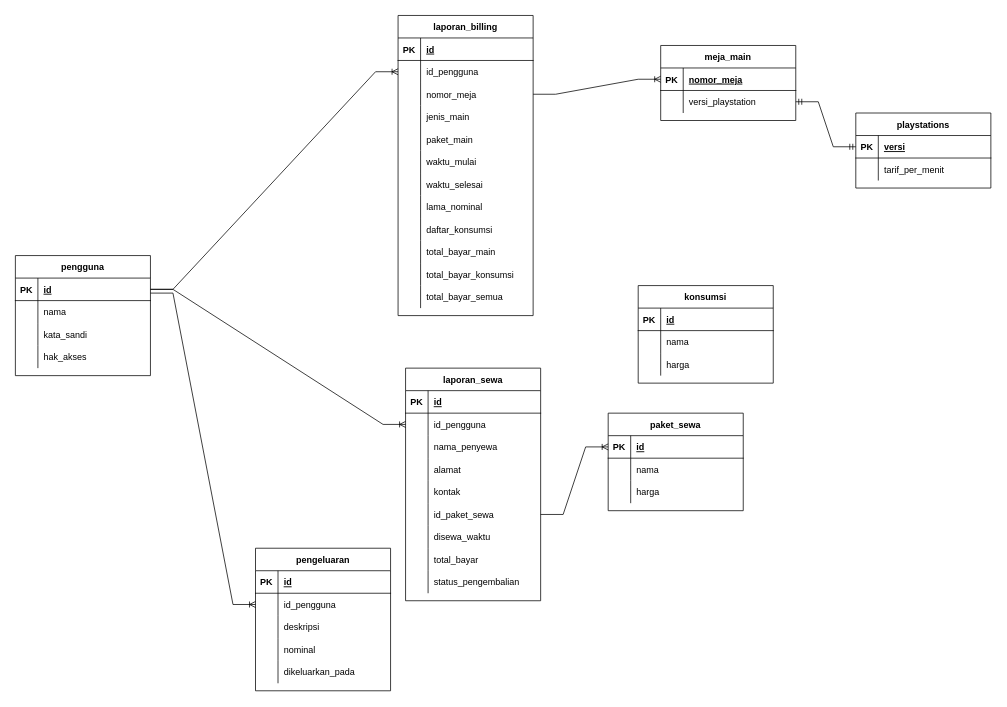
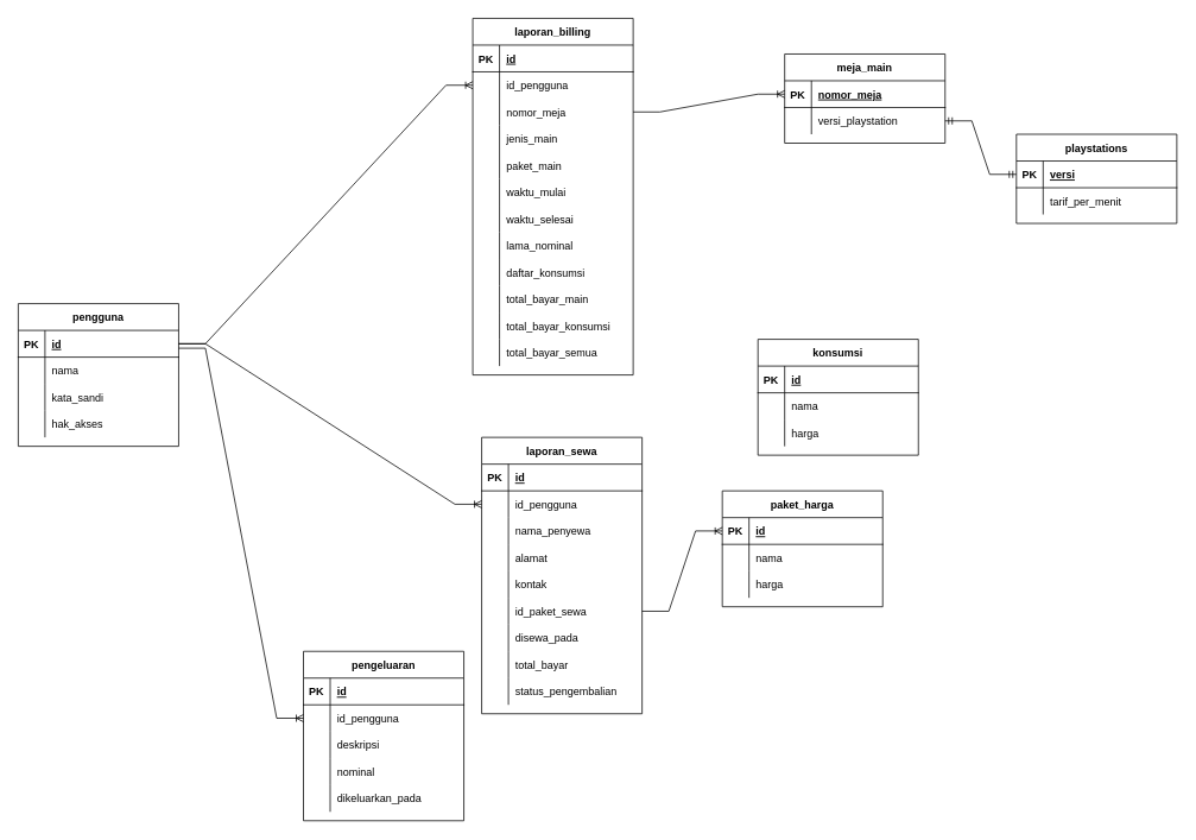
- <mxCell id="32" value="paket_sewa" style="shape=table;startSize=30;container=1;collapsible=1;childLayout=tableLayout;fixedRows=1;rowLines=0;fontStyle=1;align=center;resizeLast=1;" vertex="1" parent="1"><mxGeometry x="810" y="550" width="180" height="130" as="geometry" /></mxCell>
+ <mxCell id="32" value="paket_harga" style="shape=table;startSize=30;container=1;collapsible=1;childLayout=tableLayout;fixedRows=1;rowLines=0;fontStyle=1;align=center;resizeLast=1;" vertex="1" parent="1"><mxGeometry x="810" y="550" width="180" height="130" as="geometry" /></mxCell>
- <mxCell id="79" value="disewa_waktu" style="shape=partialRectangle;connectable=0;fillColor=none;top=0;left=0;bottom=0;right=0;align=left;spacingLeft=6;overflow=hidden;" vertex="1" parent="77"><mxGeometry x="30" width="150" height="30" as="geometry"><mxRectangle width="150" height="30" as="alternateBounds" /></mxGeometry></mxCell>
+ <mxCell id="79" value="disewa_pada" style="shape=partialRectangle;connectable=0;fillColor=none;top=0;left=0;bottom=0;right=0;align=left;spacingLeft=6;overflow=hidden;" vertex="1" parent="77"><mxGeometry x="30" width="150" height="30" as="geometry"><mxRectangle width="150" height="30" as="alternateBounds" /></mxGeometry></mxCell>
